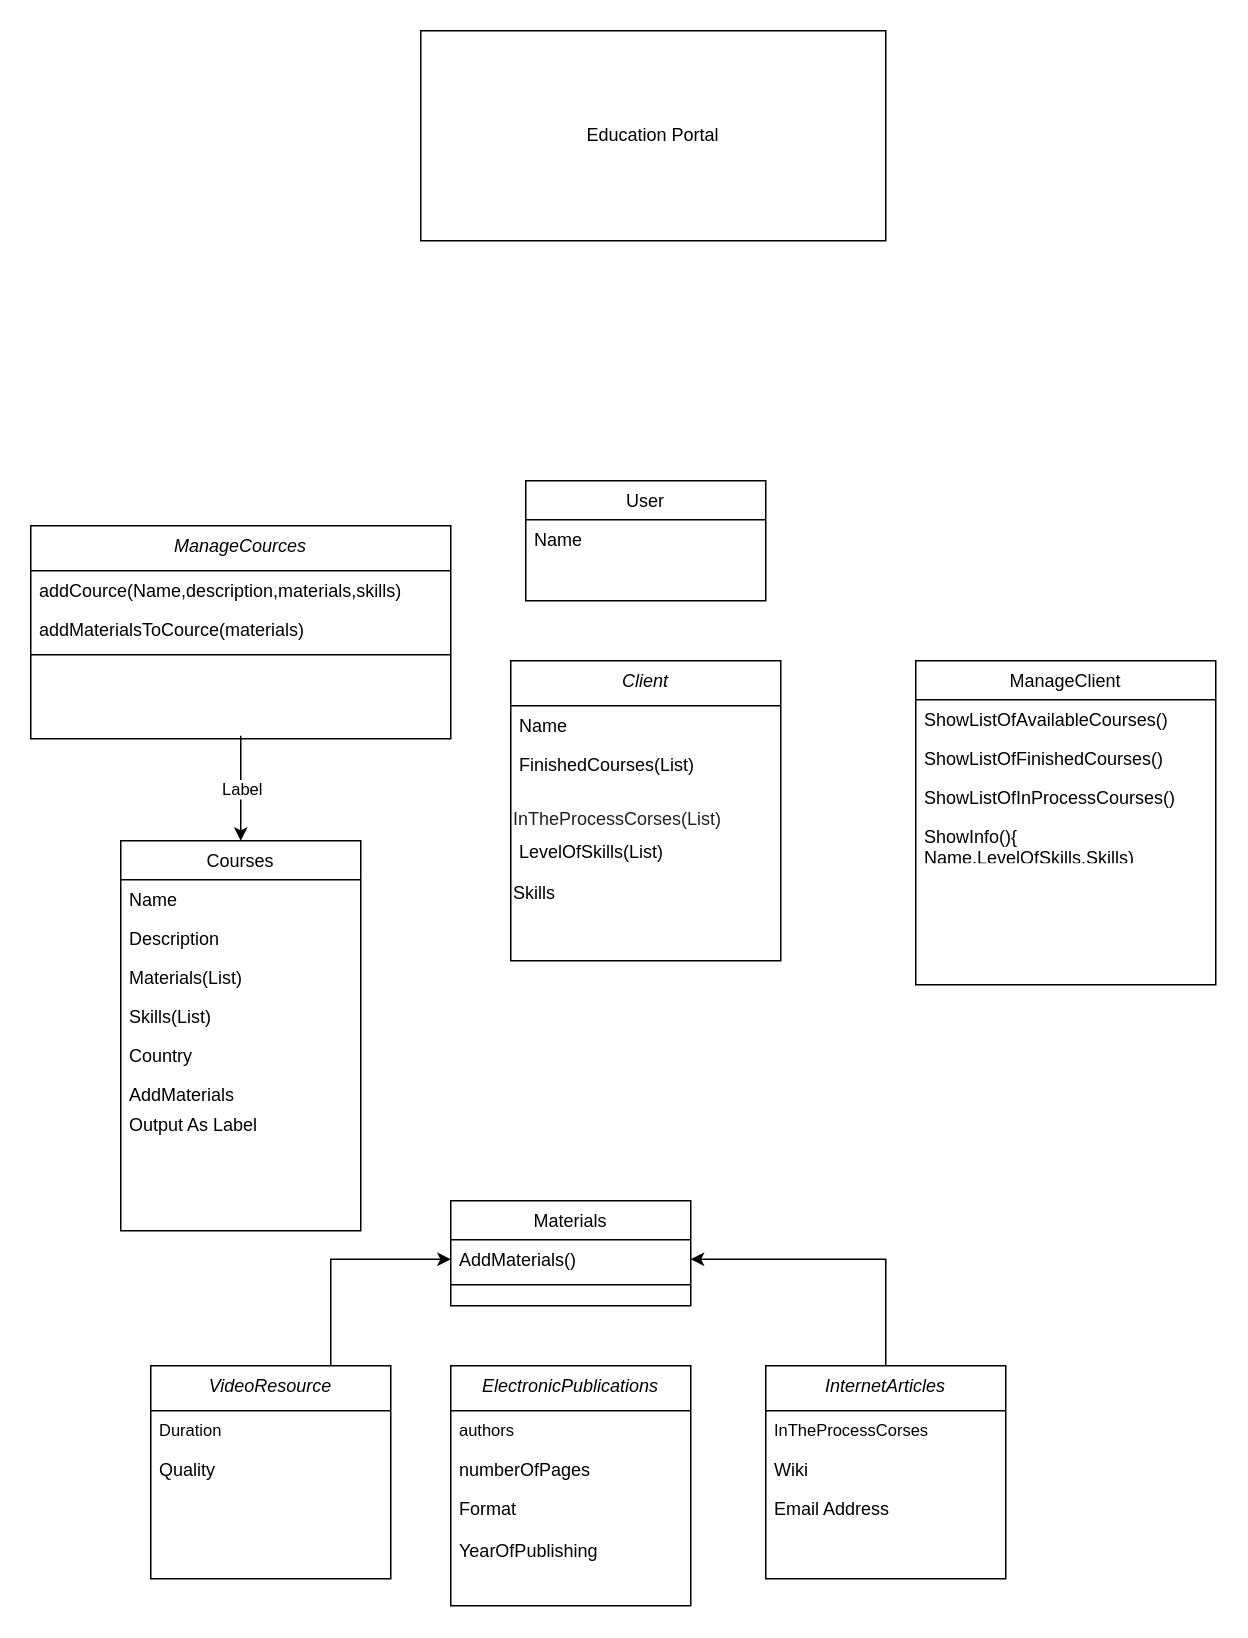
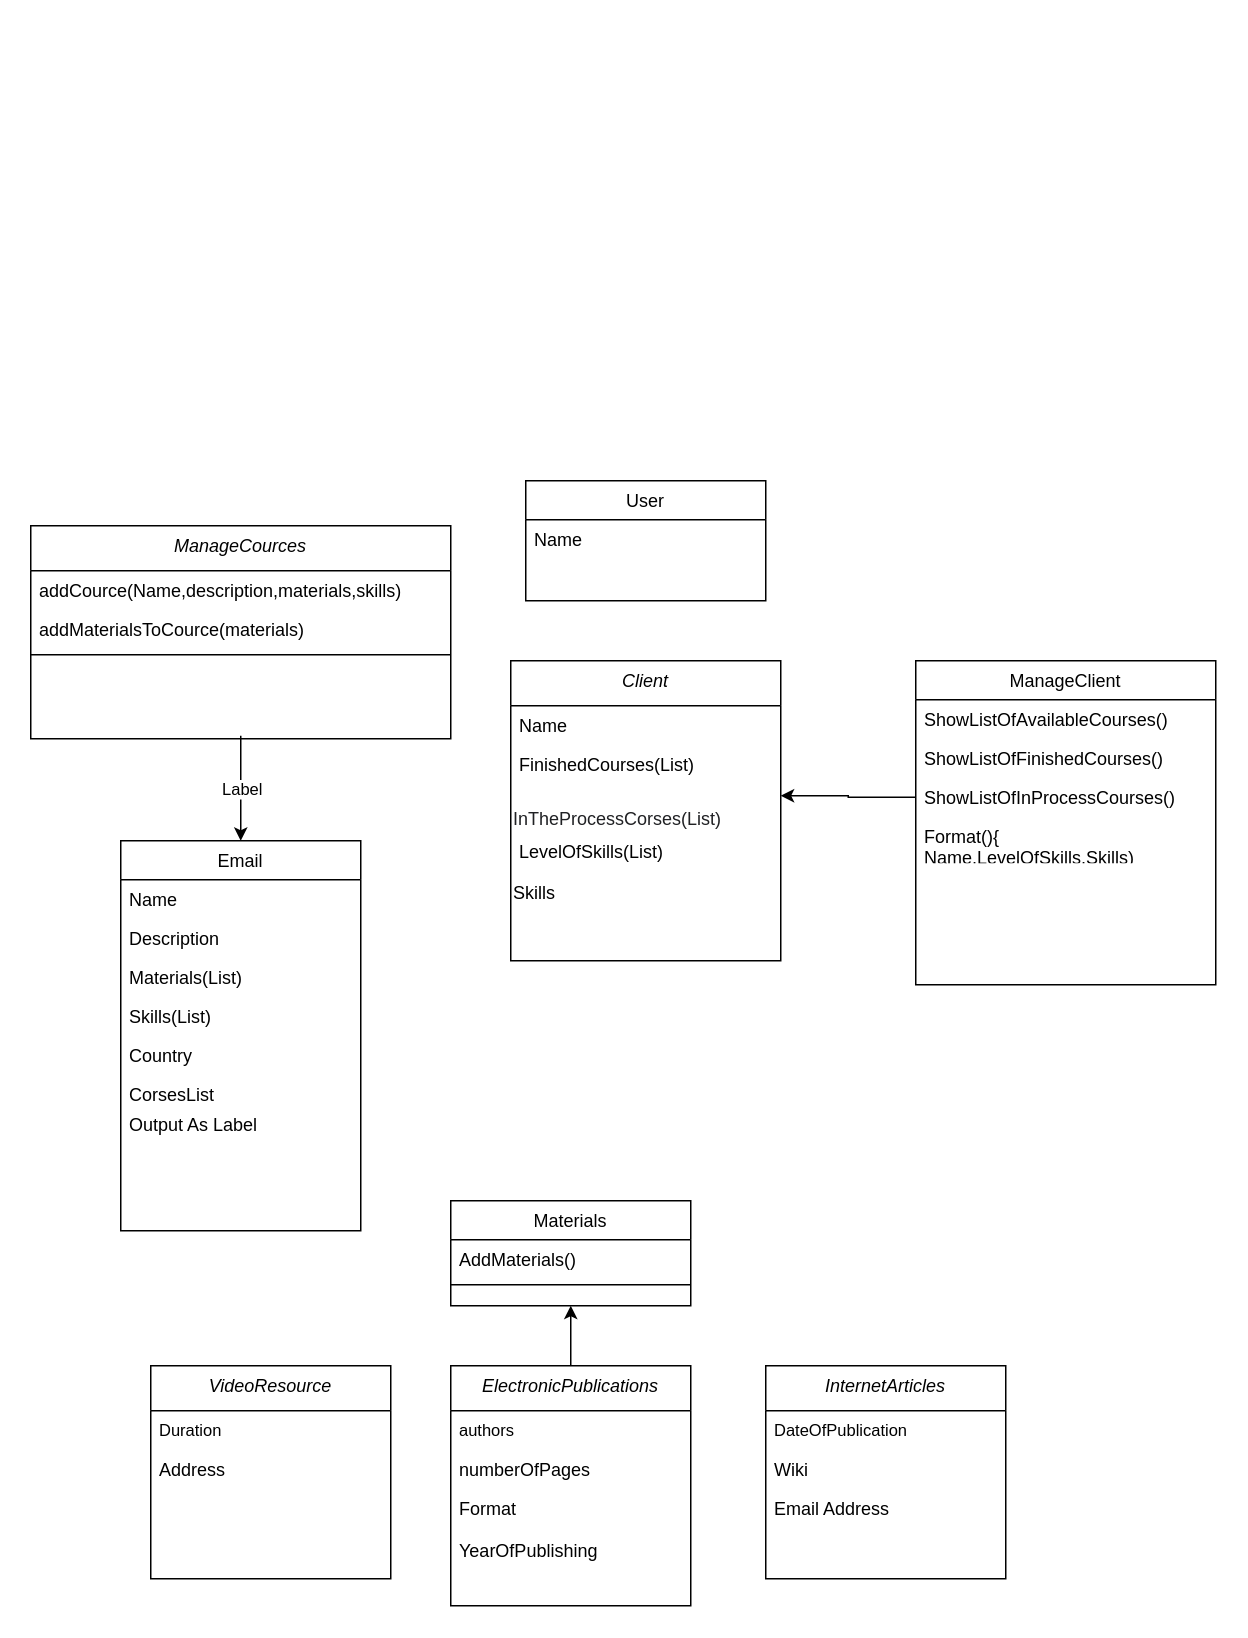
- <mxCell id="18" value="Education Portal" style="rounded=0;whiteSpace=wrap;html=1;fillColor=none;" vertex="1" parent="1"><mxGeometry x="280" y="20" width="310" height="140" as="geometry" /></mxCell>
+ <mxCell id="48" style="edgeStyle=orthogonalEdgeStyle;rounded=0;orthogonalLoop=1;jettySize=auto;html=1;exitX=0;exitY=0.5;exitDx=0;exitDy=0;entryX=1;entryY=0.25;entryDx=0;entryDy=0;fontSize=12;" edge="1" parent="1" source="16" target="5"><mxGeometry relative="1" as="geometry" /></mxCell>
- <mxCell id="17" value="ShowInfo(){&#10;Name,LevelOfSkills,Skills)" style="text;align=left;verticalAlign=top;spacingLeft=4;spacingRight=4;overflow=hidden;rotatable=0;points=[[0,0.5],[1,0.5]];portConstraint=eastwest;rounded=0;shadow=0;html=0;" parent="13" vertex="1"><mxGeometry y="104" width="200" height="26" as="geometry" /></mxCell>
+ <mxCell id="17" value="Format(){&#10;Name,LevelOfSkills,Skills)" style="text;align=left;verticalAlign=top;spacingLeft=4;spacingRight=4;overflow=hidden;rotatable=0;points=[[0,0.5],[1,0.5]];portConstraint=eastwest;rounded=0;shadow=0;html=0;" parent="13" vertex="1"><mxGeometry y="104" width="200" height="26" as="geometry" /></mxCell>
- <mxCell id="38" value="Courses" style="swimlane;fontStyle=0;align=center;verticalAlign=top;childLayout=stackLayout;horizontal=1;startSize=26;horizontalStack=0;resizeParent=1;resizeLast=0;collapsible=1;marginBottom=0;rounded=0;shadow=0;strokeWidth=1;" vertex="1" parent="1"><mxGeometry x="80" y="560" width="160" height="260" as="geometry"><mxRectangle x="550" y="140" width="160" height="26" as="alternateBounds" /></mxGeometry></mxCell>
+ <mxCell id="38" value="Email" style="swimlane;fontStyle=0;align=center;verticalAlign=top;childLayout=stackLayout;horizontal=1;startSize=26;horizontalStack=0;resizeParent=1;resizeLast=0;collapsible=1;marginBottom=0;rounded=0;shadow=0;strokeWidth=1;" vertex="1" parent="1"><mxGeometry x="80" y="560" width="160" height="260" as="geometry"><mxRectangle x="550" y="140" width="160" height="26" as="alternateBounds" /></mxGeometry></mxCell>
- <mxCell id="44" value="AddMaterials" style="text;align=left;verticalAlign=top;spacingLeft=4;spacingRight=4;overflow=hidden;rotatable=0;points=[[0,0.5],[1,0.5]];portConstraint=eastwest;" vertex="1" parent="38"><mxGeometry y="156" width="160" height="20" as="geometry" /></mxCell>
+ <mxCell id="44" value="CorsesList" style="text;align=left;verticalAlign=top;spacingLeft=4;spacingRight=4;overflow=hidden;rotatable=0;points=[[0,0.5],[1,0.5]];portConstraint=eastwest;" vertex="1" parent="38"><mxGeometry y="156" width="160" height="20" as="geometry" /></mxCell>
- <mxCell id="19" style="edgeStyle=orthogonalEdgeStyle;rounded=0;orthogonalLoop=1;jettySize=auto;html=1;exitX=0.75;exitY=0;exitDx=0;exitDy=0;entryX=0;entryY=0.5;entryDx=0;entryDy=0;fontSize=12;" edge="1" parent="1" source="20" target="11"><mxGeometry relative="1" as="geometry" /></mxCell>
- <mxCell id="29" style="edgeStyle=orthogonalEdgeStyle;rounded=0;orthogonalLoop=1;jettySize=auto;html=1;exitX=0.5;exitY=0;exitDx=0;exitDy=0;entryX=1;entryY=0.5;entryDx=0;entryDy=0;fontSize=12;" edge="1" parent="1" source="30" target="11"><mxGeometry relative="1" as="geometry" /></mxCell>
+ <mxCell id="23" style="edgeStyle=orthogonalEdgeStyle;rounded=0;orthogonalLoop=1;jettySize=auto;html=1;exitX=0.5;exitY=0;exitDx=0;exitDy=0;entryX=0.5;entryY=1;entryDx=0;entryDy=0;fontSize=12;" edge="1" parent="1" source="24" target="10"><mxGeometry relative="1" as="geometry" /></mxCell>
- <mxCell id="31" value="InTheProcessCorses&#10;&#10;&#10;&#10;&#10;&#10;&#10;&#10;" style="text;align=left;verticalAlign=top;spacingLeft=4;spacingRight=4;overflow=hidden;rotatable=0;points=[[0,0.5],[1,0.5]];portConstraint=eastwest;fontSize=11;" vertex="1" parent="30"><mxGeometry y="30" width="160" height="26" as="geometry" /></mxCell>
+ <mxCell id="31" value="DateOfPublication&#10;&#10;&#10;&#10;&#10;&#10;&#10;&#10;" style="text;align=left;verticalAlign=top;spacingLeft=4;spacingRight=4;overflow=hidden;rotatable=0;points=[[0,0.5],[1,0.5]];portConstraint=eastwest;fontSize=11;" vertex="1" parent="30"><mxGeometry y="30" width="160" height="26" as="geometry" /></mxCell>
- <mxCell id="22" value="Quality" style="text;align=left;verticalAlign=top;spacingLeft=4;spacingRight=4;overflow=hidden;rotatable=0;points=[[0,0.5],[1,0.5]];portConstraint=eastwest;rounded=0;shadow=0;html=0;" vertex="1" parent="20"><mxGeometry y="56" width="160" height="26" as="geometry" /></mxCell>
+ <mxCell id="22" value="Address" style="text;align=left;verticalAlign=top;spacingLeft=4;spacingRight=4;overflow=hidden;rotatable=0;points=[[0,0.5],[1,0.5]];portConstraint=eastwest;rounded=0;shadow=0;html=0;" vertex="1" parent="20"><mxGeometry y="56" width="160" height="26" as="geometry" /></mxCell>
